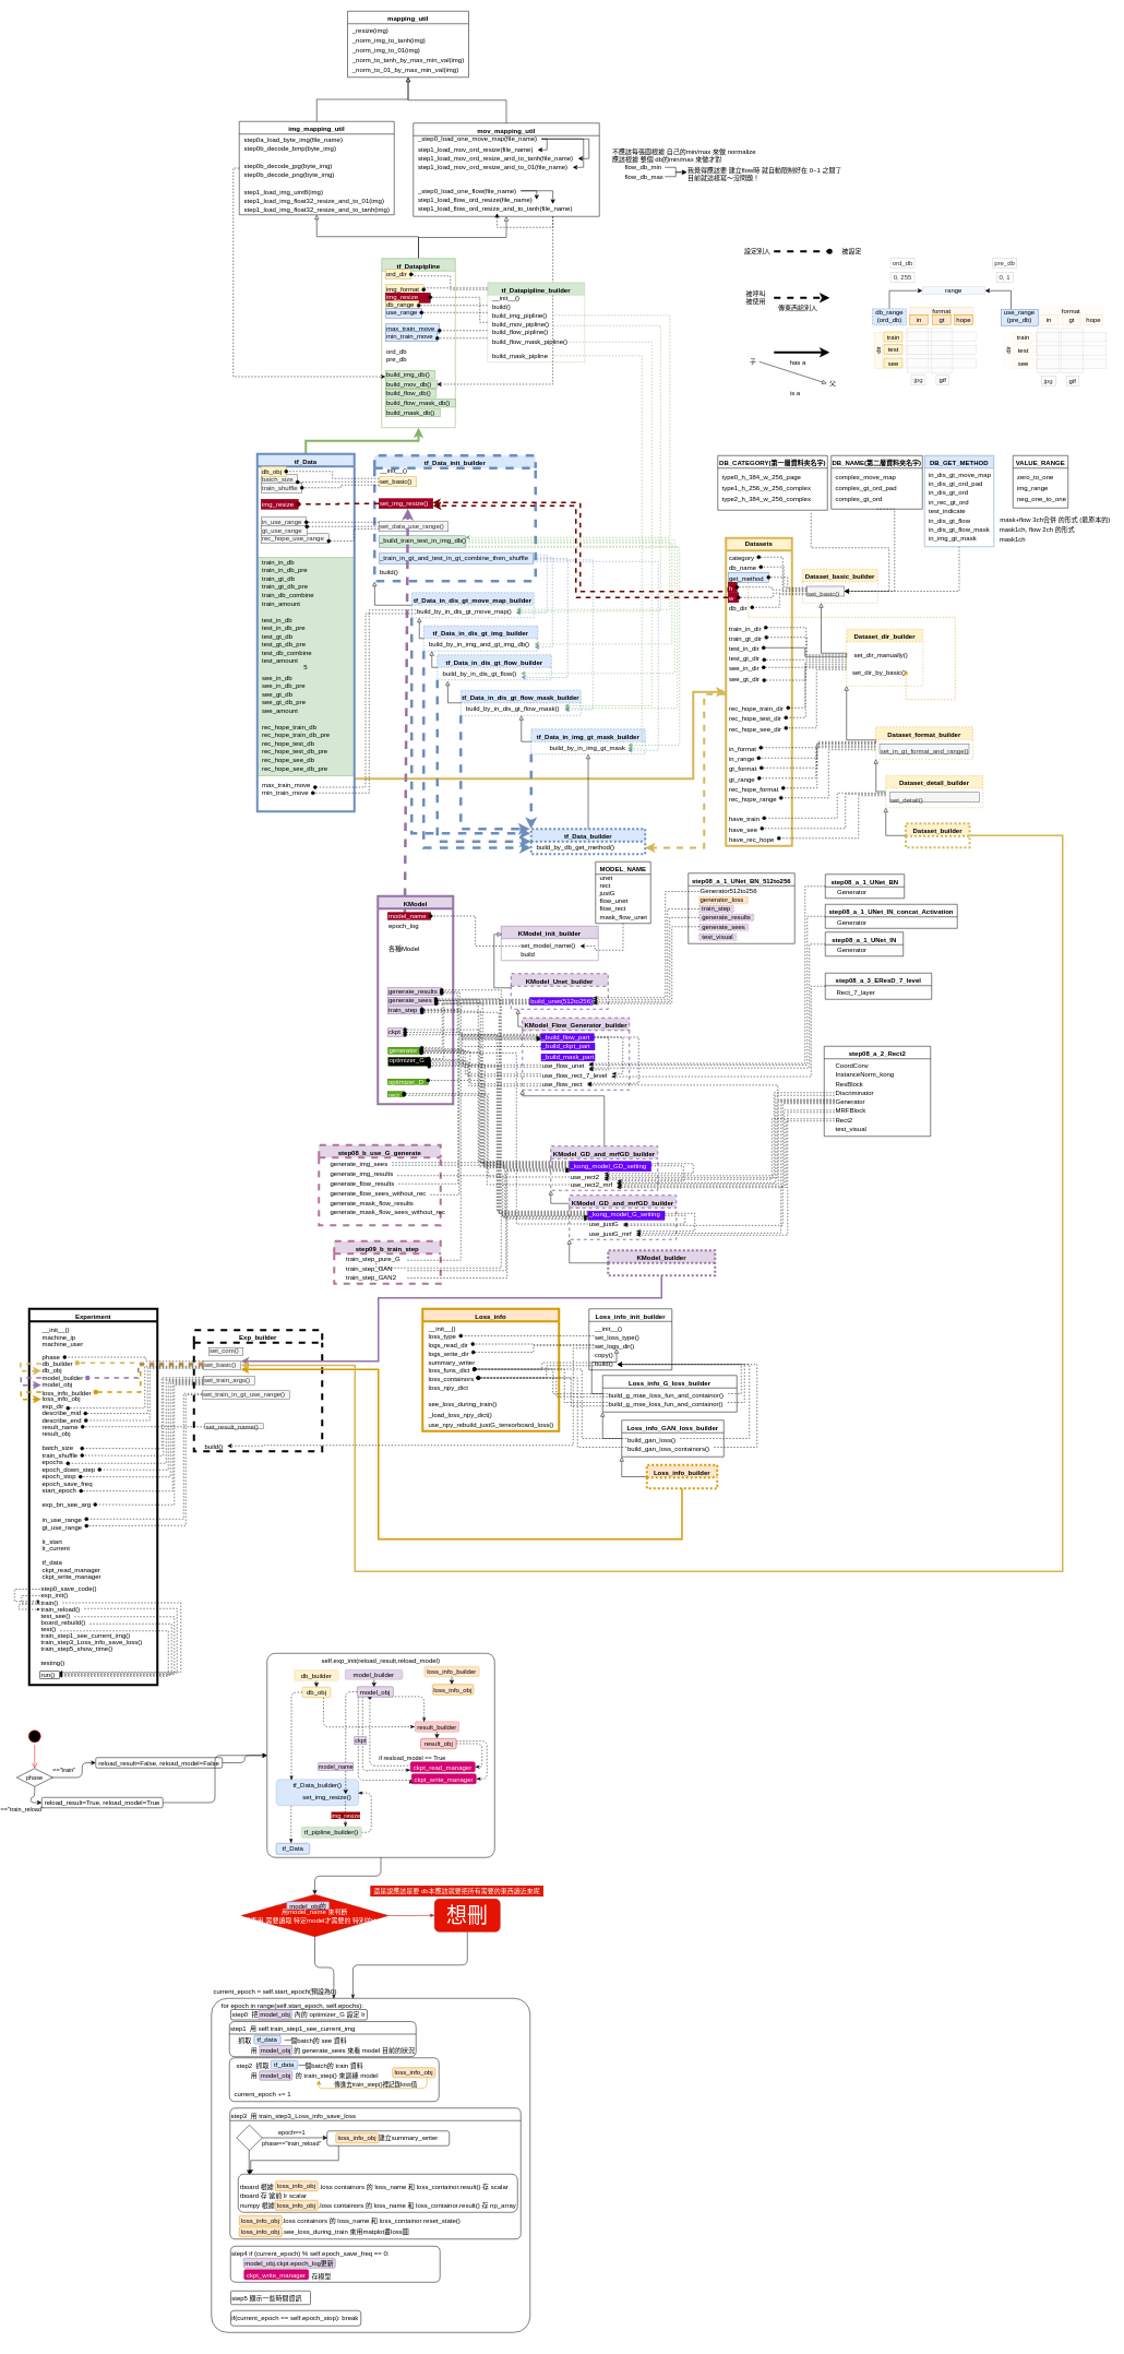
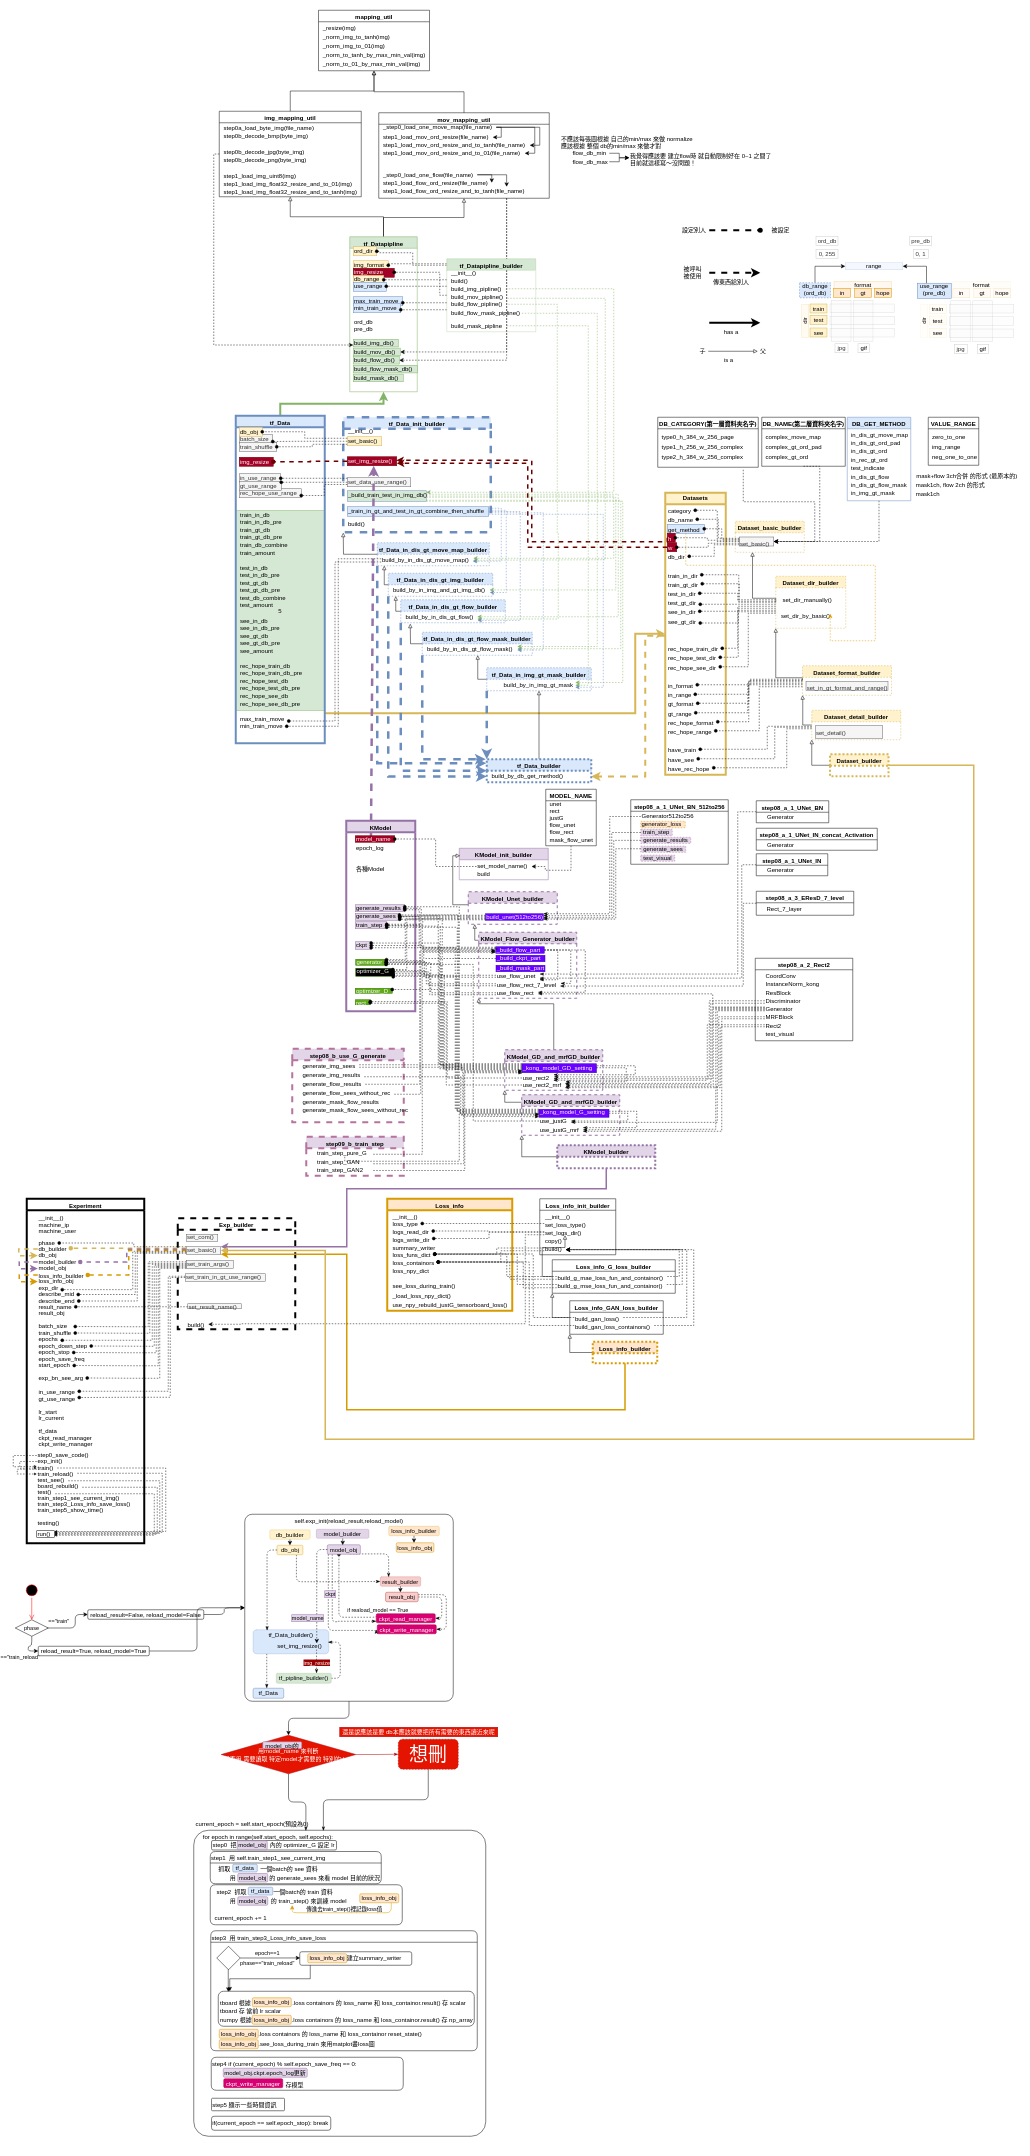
- <mxCell id="285" style="edgeStyle=orthogonalEdgeStyle;rounded=0;orthogonalLoop=1;jettySize=auto;html=1;fontColor=#FFFFFF;endArrow=classic;endFill=1;exitX=0.75;exitY=1;exitDx=0;exitDy=0;dashed=1;" parent="1" source="286" target="299" edge="1"><mxGeometry relative="1" as="geometry" /></mxCell>
+ <mxCell id="285" style="edgeStyle=orthogonalEdgeStyle;rounded=0;orthogonalLoop=1;jettySize=auto;html=1;entryX=1;entryY=0.5;entryDx=0;entryDy=0;fontColor=#FFFFFF;endArrow=classic;endFill=1;exitX=0.75;exitY=1;exitDx=0;exitDy=0;dashed=1;" parent="1" source="286" target="318" edge="1"><mxGeometry relative="1" as="geometry" /></mxCell>
- <mxCell id="420" value="子" style="rounded=0;whiteSpace=wrap;html=1;fontColor=none;fillColor=none;strokeColor=none;" parent="1" vertex="1"><mxGeometry x="1359" y="653" width="22" height="18" as="geometry" /></mxCell>
+ <mxCell id="420" value="子" style="rounded=0;whiteSpace=wrap;html=1;fontColor=none;fillColor=none;strokeColor=none;" parent="1" vertex="1"><mxGeometry x="1384" y="693" width="22" height="18" as="geometry" /></mxCell>
+ <mxCell id="402" style="edgeStyle=orthogonalEdgeStyle;rounded=0;orthogonalLoop=1;jettySize=auto;html=1;dashed=1;startArrow=classic;startFill=1;endArrow=none;endFill=0;fillColor=#d5e8d4;strokeColor=#82b366;strokeWidth=1;exitX=1;exitY=0.75;exitDx=0;exitDy=0;" parent="1" source="398" target="332" edge="1"><mxGeometry relative="1" as="geometry"><mxPoint x="929" y="1071" as="sourcePoint" /><Array as="points"><mxPoint x="1106" y="1237" /><mxPoint x="1106" y="1065" /><mxPoint x="1104" y="1065" /><mxPoint x="1104" y="608" /></Array></mxGeometry></mxCell>
- <mxCell id="232" style="edgeStyle=orthogonalEdgeStyle;rounded=0;orthogonalLoop=1;jettySize=auto;html=1;entryX=1;entryY=0.5;entryDx=0;entryDy=0;fontColor=#FFFFFF;dashed=0;endArrow=oval;endFill=1;" parent="1" source="240" target="207" edge="1"><mxGeometry relative="1" as="geometry"><Array as="points"><mxPoint x="1465" y="1202" /><mxPoint x="1465" y="1186" /></Array></mxGeometry></mxCell>
+ <mxCell id="232" style="edgeStyle=orthogonalEdgeStyle;rounded=0;orthogonalLoop=1;jettySize=auto;html=1;entryX=1;entryY=0.5;entryDx=0;entryDy=0;fontColor=#FFFFFF;dashed=1;endArrow=oval;endFill=1;" parent="1" source="240" target="207" edge="1"><mxGeometry relative="1" as="geometry"><Array as="points"><mxPoint x="1465" y="1202" /><mxPoint x="1465" y="1186" /></Array></mxGeometry></mxCell>
- <mxCell id="264" value="set_detail()" style="rounded=0;pointerEvents=0;fillColor=#f5f5f5;align=left;verticalAlign=top;strokeColor=#666666;fontColor=#333333;" parent="263" vertex="1"><mxGeometry x="7" y="31" width="164" height="18" as="geometry" /></mxCell>
+ <mxCell id="264" value="set_detail()" style="rounded=0;pointerEvents=0;fillColor=#f5f5f5;align=left;verticalAlign=top;strokeColor=#666666;fontColor=#333333;" parent="263" vertex="1"><mxGeometry x="7" y="31" width="135" height="25" as="geometry" /></mxCell>
- <mxCell id="546" style="edgeStyle=orthogonalEdgeStyle;rounded=0;orthogonalLoop=1;jettySize=auto;html=1;entryX=0.995;entryY=0.329;entryDx=0;entryDy=0;dashed=1;endArrow=classicThin;endFill=1;entryPerimeter=0;" parent="1" source="547" target="514" edge="1"><mxGeometry relative="1" as="geometry"><Array as="points"><mxPoint x="1469" y="1678" /><mxPoint x="1469" y="1950" /><mxPoint x="1068" y="1950" /></Array></mxGeometry></mxCell>
- <mxCell id="104" value="set_com()" style="rounded=0;pointerEvents=0;fillColor=#f5f5f5;align=left;verticalAlign=top;strokeColor=#666666;spacingTop=-8;fontColor=#333333;" parent="103" vertex="1"><mxGeometry x="27" y="32" width="63" height="14" as="geometry" /></mxCell>
+ <mxCell id="104" value="set_com()" style="rounded=0;pointerEvents=0;fillColor=#f5f5f5;align=left;verticalAlign=top;strokeColor=#666666;spacingTop=-8;fontColor=#333333;" parent="103" vertex="1"><mxGeometry x="17" y="32" width="63" height="14" as="geometry" /></mxCell>
- <mxCell id="705" value="&lt;font style=&quot;font-size: 38px&quot;&gt;想刪&lt;/font&gt;" style="rounded=1;whiteSpace=wrap;html=1;fillColor=#e51400;strokeColor=#B20000;fontColor=#ffffff;" parent="1" vertex="1"><mxGeometry x="786" y="3478" width="120" height="60" as="geometry" /></mxCell>
+ <mxCell id="705" value="&lt;font style=&quot;font-size: 38px&quot;&gt;想刪&lt;/font&gt;" style="rounded=1;whiteSpace=wrap;html=1;fillColor=#e51400;strokeColor=#B20000;fontColor=#ffffff;dashed=1;" parent="1" vertex="1"><mxGeometry x="786" y="3478" width="120" height="60" as="geometry" /></mxCell>
